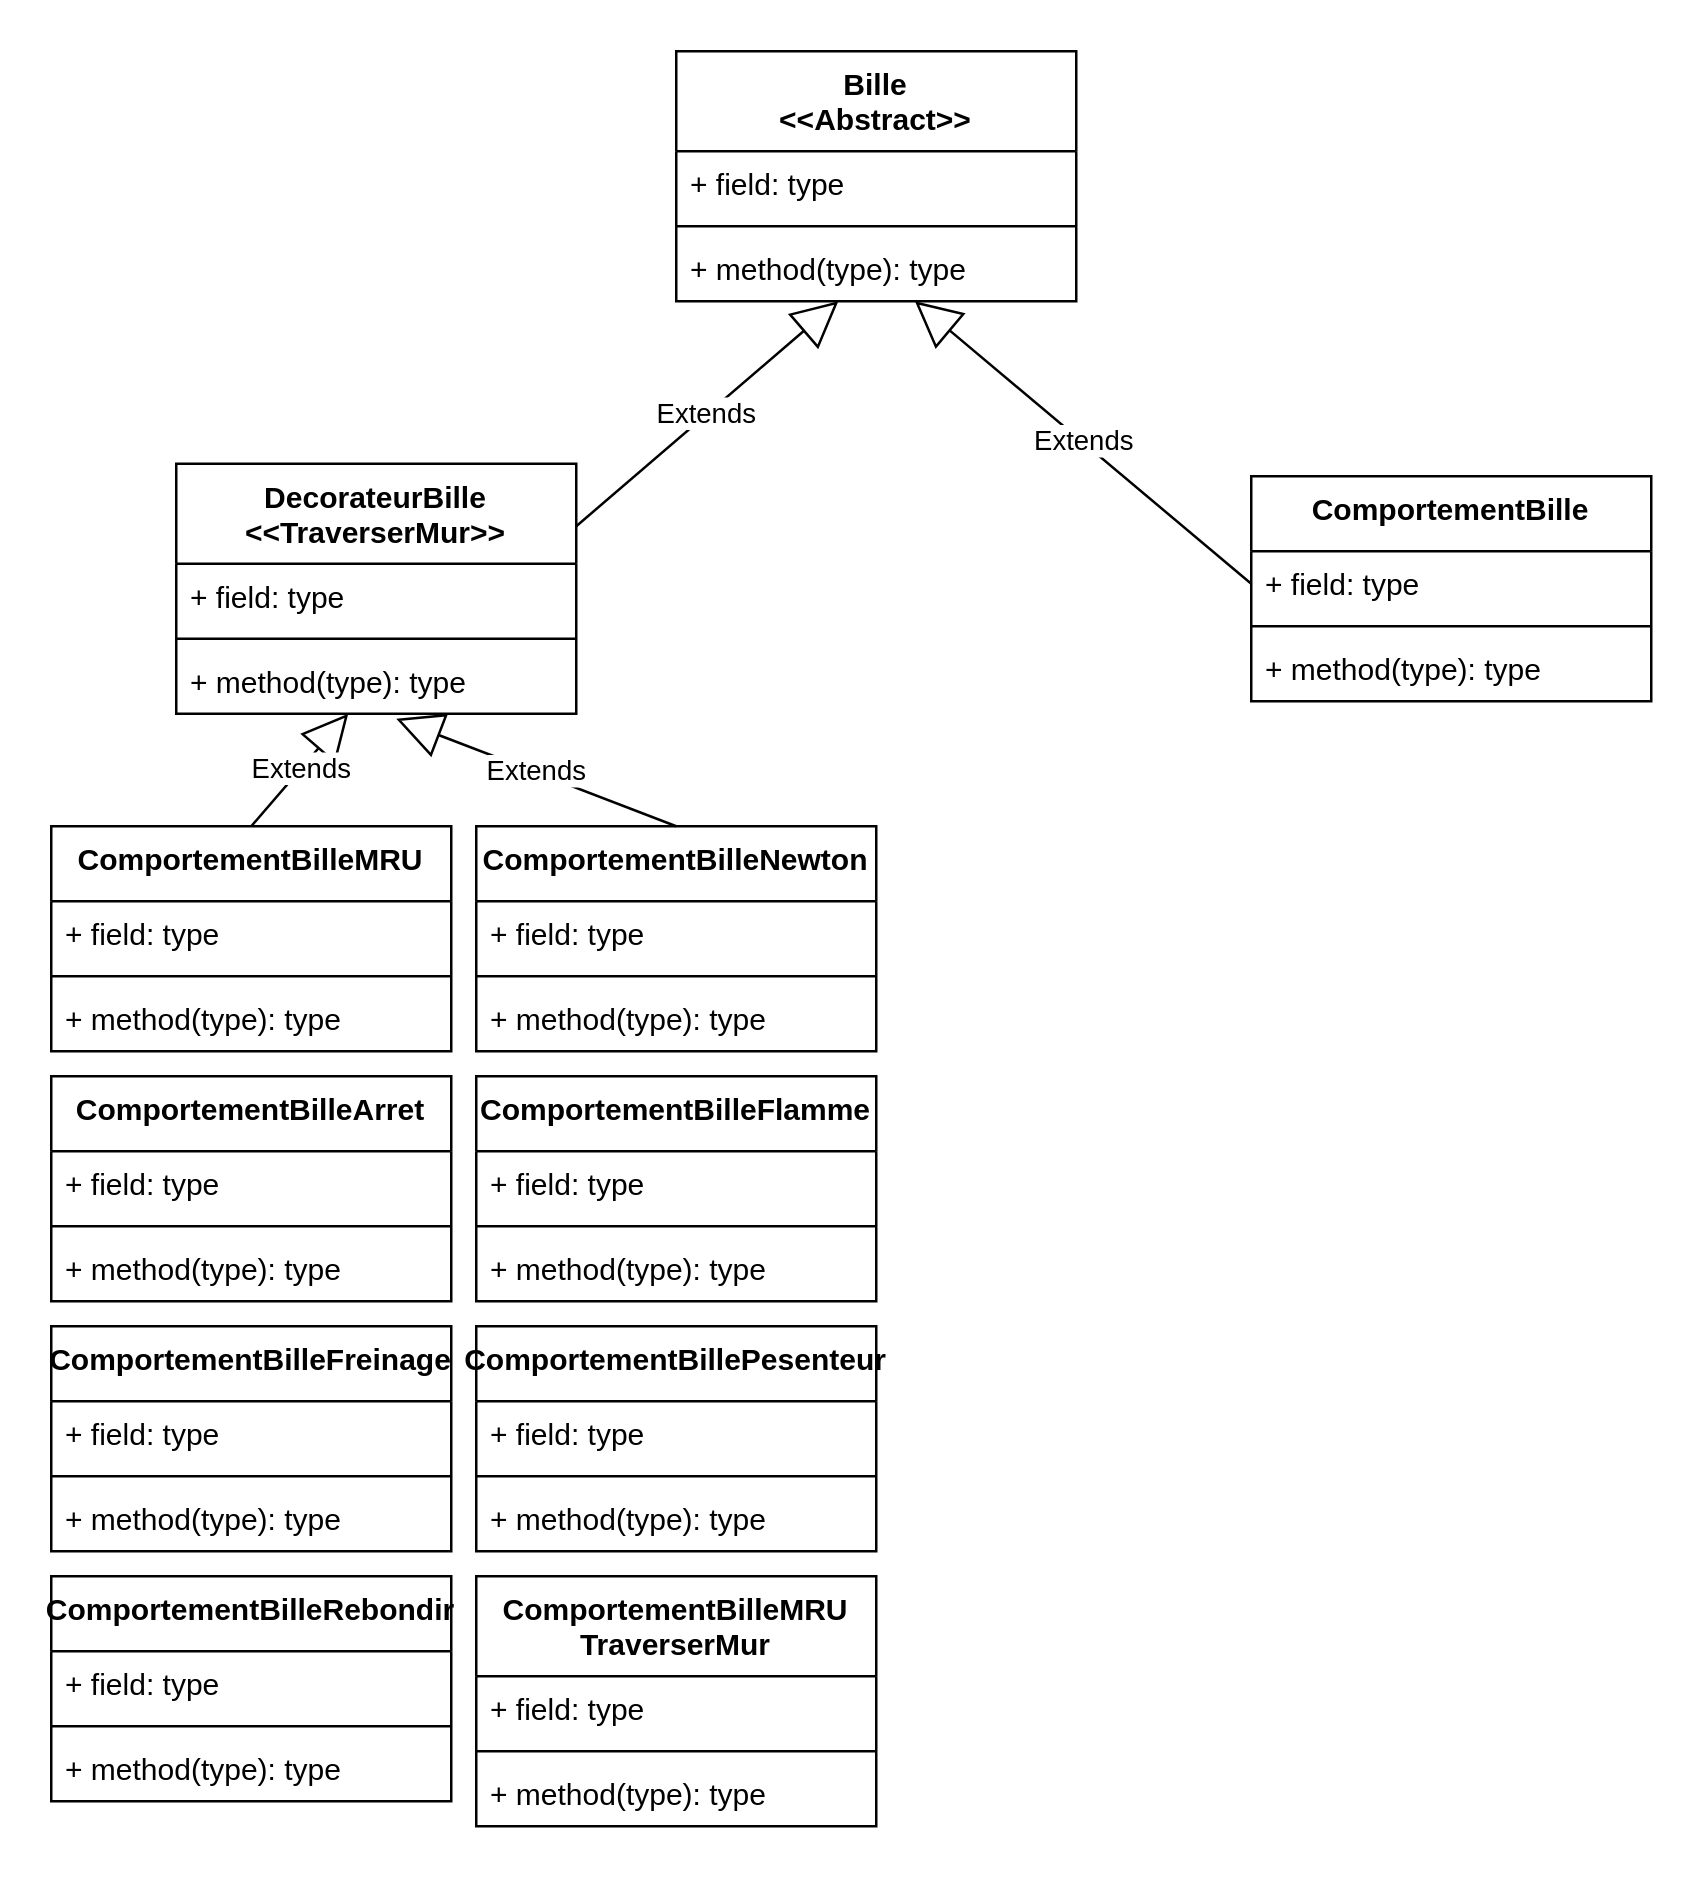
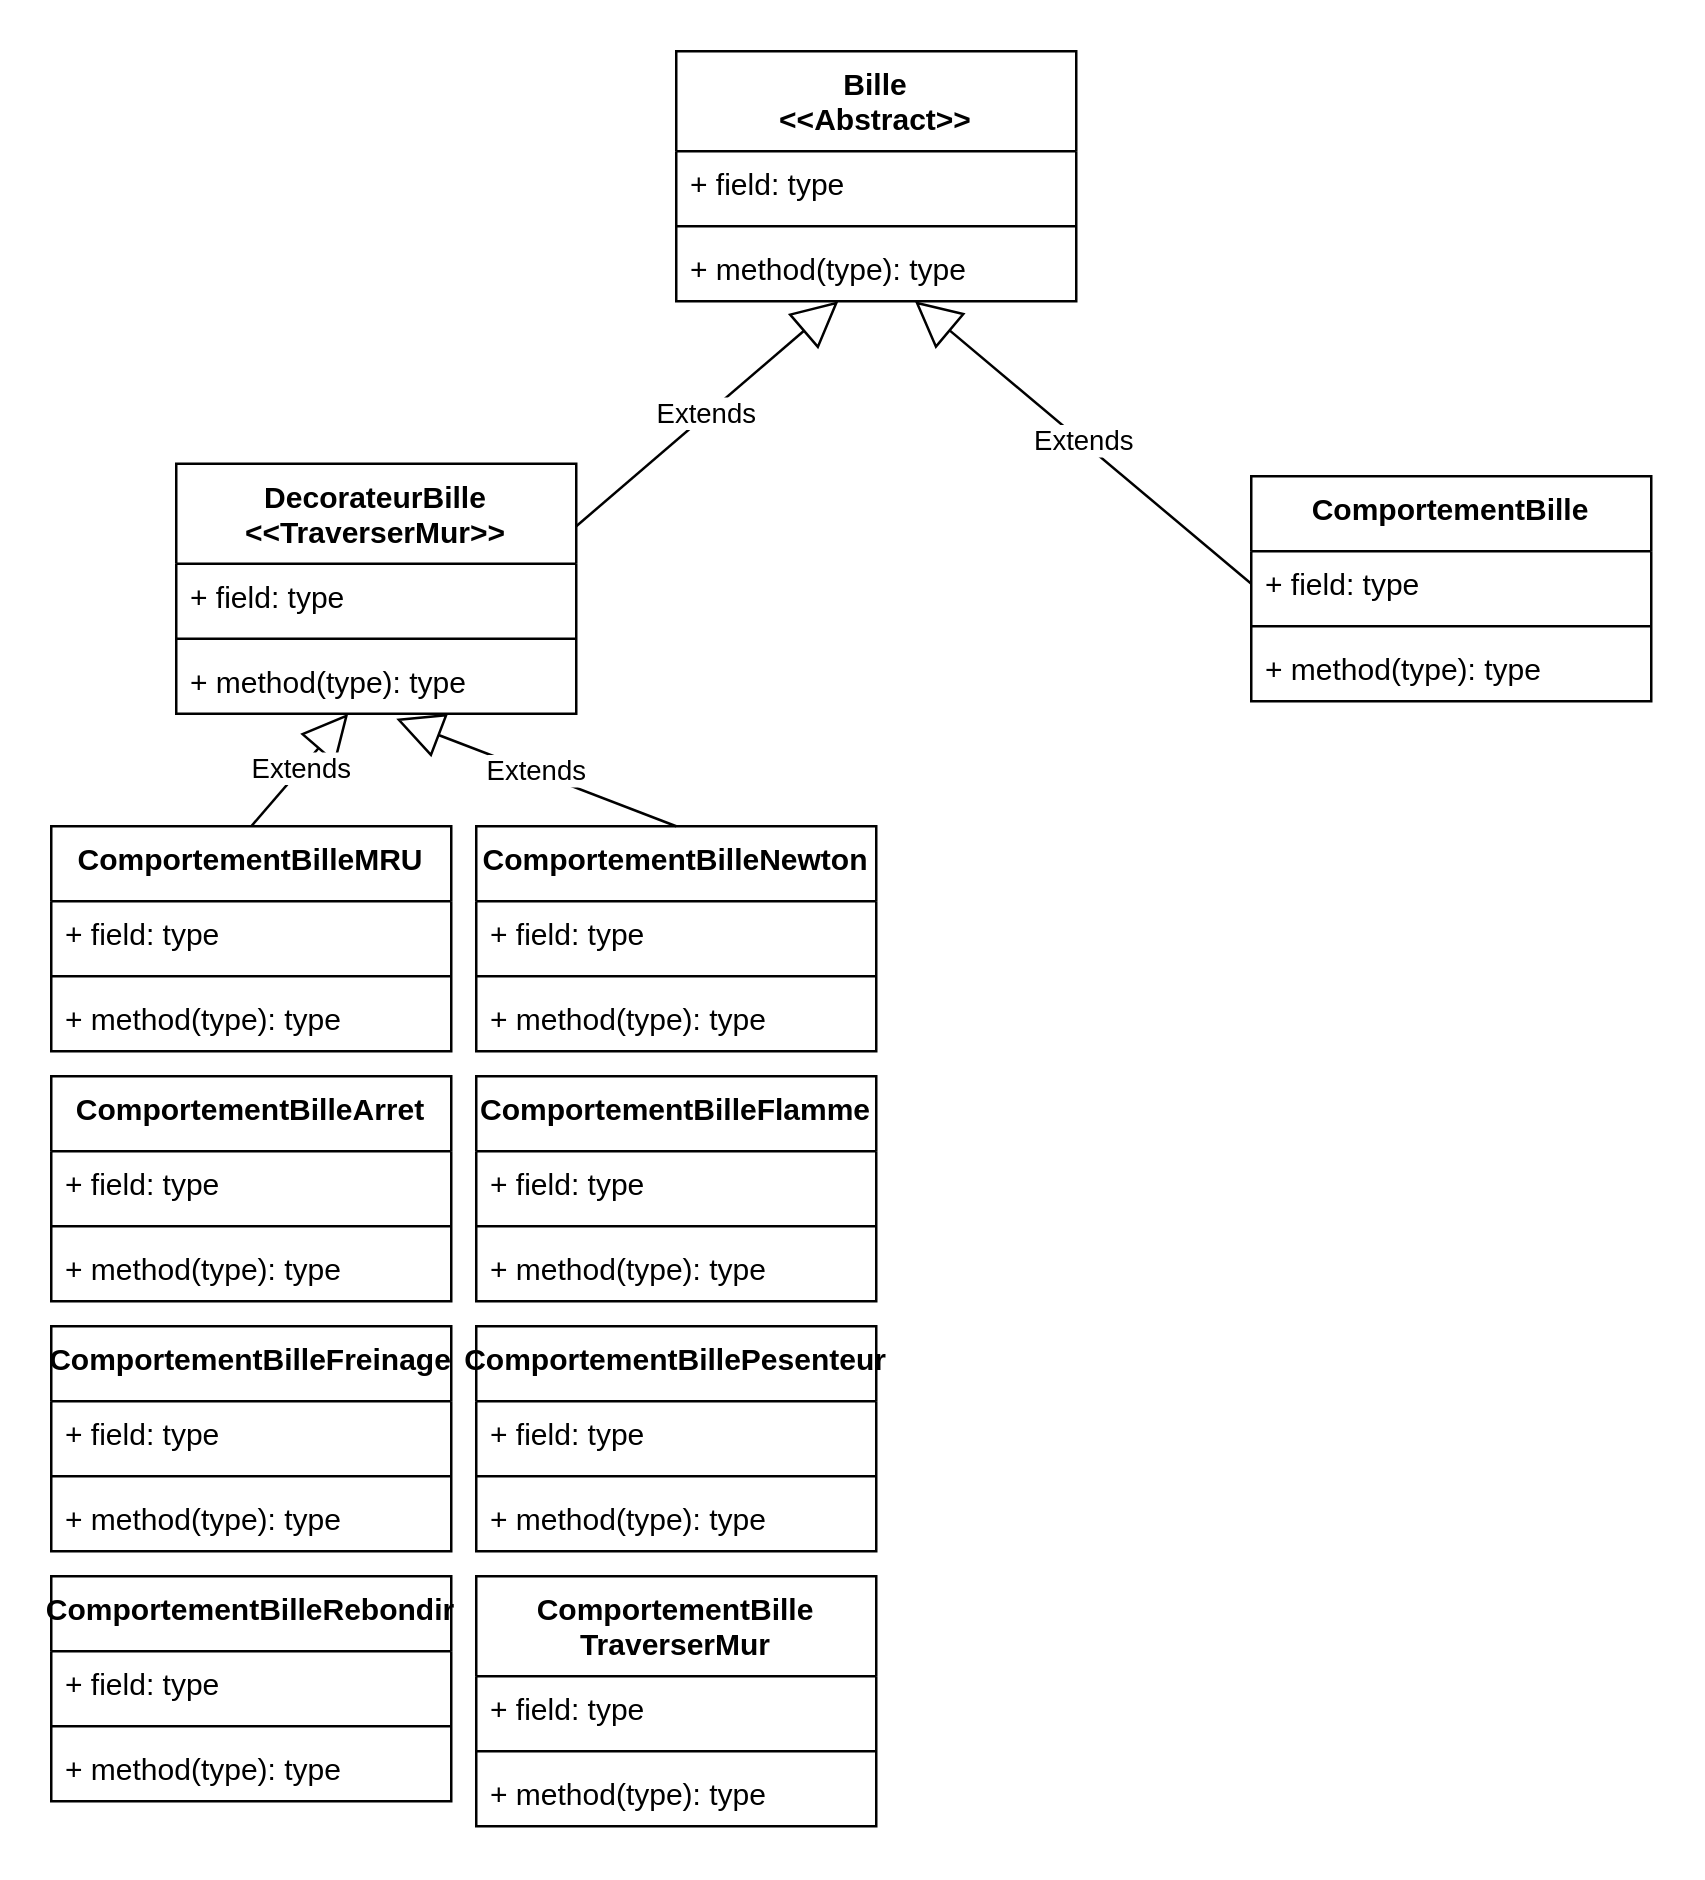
- <mxCell id="42" value="ComportementBilleMRU&lt;br&gt;TraverserMur" style="swimlane;fontStyle=1;align=center;verticalAlign=top;childLayout=stackLayout;horizontal=1;startSize=40;horizontalStack=0;resizeParent=1;resizeParentMax=0;resizeLast=0;collapsible=1;marginBottom=0;whiteSpace=wrap;html=1;" vertex="1" parent="1"><mxGeometry x="190" y="630" width="160" height="100" as="geometry" /></mxCell>
+ <mxCell id="42" value="ComportementBille&lt;br&gt;TraverserMur" style="swimlane;fontStyle=1;align=center;verticalAlign=top;childLayout=stackLayout;horizontal=1;startSize=40;horizontalStack=0;resizeParent=1;resizeParentMax=0;resizeLast=0;collapsible=1;marginBottom=0;whiteSpace=wrap;html=1;" vertex="1" parent="1"><mxGeometry x="190" y="630" width="160" height="100" as="geometry" /></mxCell>
